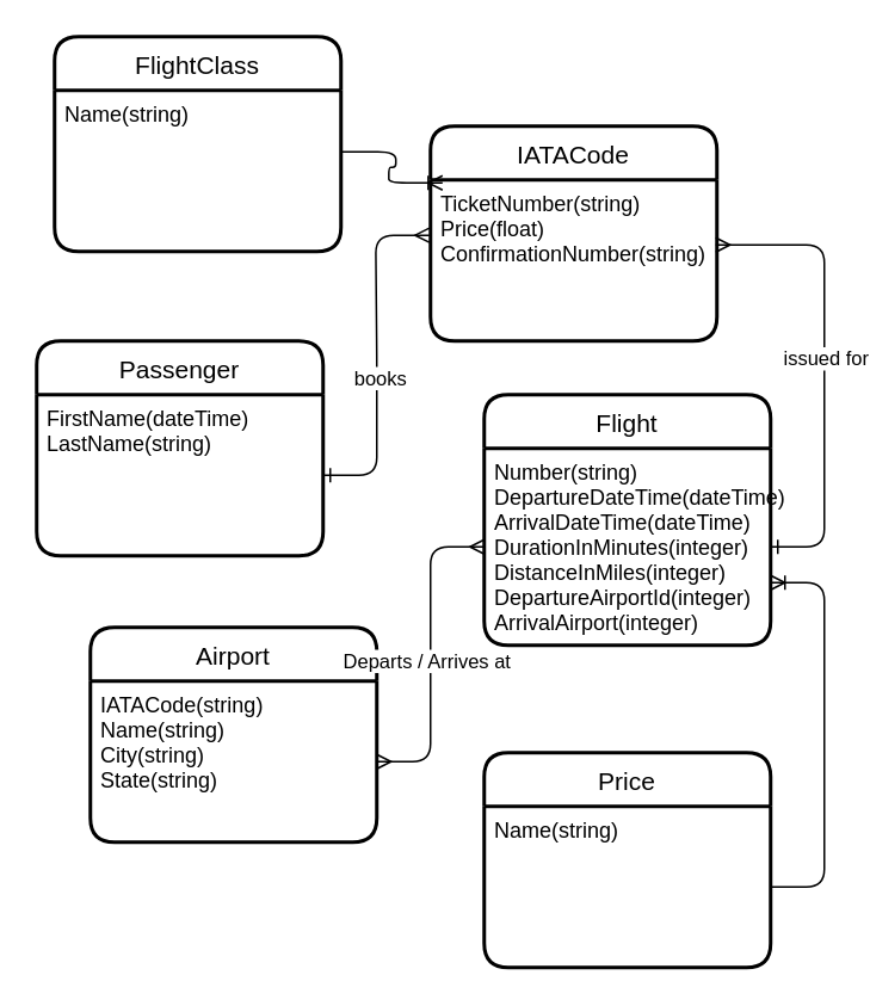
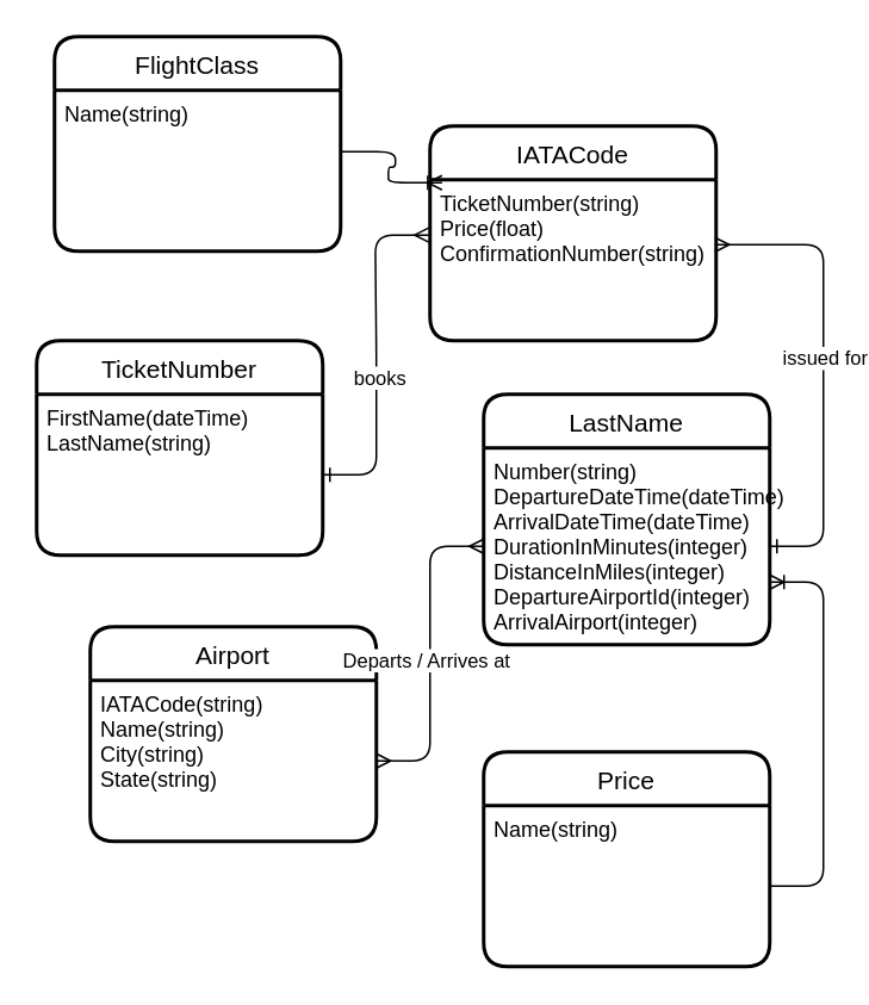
- <mxCell id="2" value="Passenger" style="swimlane;childLayout=stackLayout;horizontal=1;startSize=30;horizontalStack=0;rounded=1;fontSize=14;fontStyle=0;strokeWidth=2;resizeParent=0;resizeLast=1;shadow=0;dashed=0;align=center;" vertex="1" parent="1"><mxGeometry x="20" y="190" width="160" height="120" as="geometry" /></mxCell>
+ <mxCell id="2" value="TicketNumber" style="swimlane;childLayout=stackLayout;horizontal=1;startSize=30;horizontalStack=0;rounded=1;fontSize=14;fontStyle=0;strokeWidth=2;resizeParent=0;resizeLast=1;shadow=0;dashed=0;align=center;" vertex="1" parent="1"><mxGeometry x="20" y="190" width="160" height="120" as="geometry" /></mxCell>
- <mxCell id="4" value="Flight" style="swimlane;childLayout=stackLayout;horizontal=1;startSize=30;horizontalStack=0;rounded=1;fontSize=14;fontStyle=0;strokeWidth=2;resizeParent=0;resizeLast=1;shadow=0;dashed=0;align=center;" vertex="1" parent="1"><mxGeometry x="270" y="220" width="160" height="140" as="geometry" /></mxCell>
+ <mxCell id="4" value="LastName" style="swimlane;childLayout=stackLayout;horizontal=1;startSize=30;horizontalStack=0;rounded=1;fontSize=14;fontStyle=0;strokeWidth=2;resizeParent=0;resizeLast=1;shadow=0;dashed=0;align=center;" vertex="1" parent="1"><mxGeometry x="270" y="220" width="160" height="140" as="geometry" /></mxCell>
